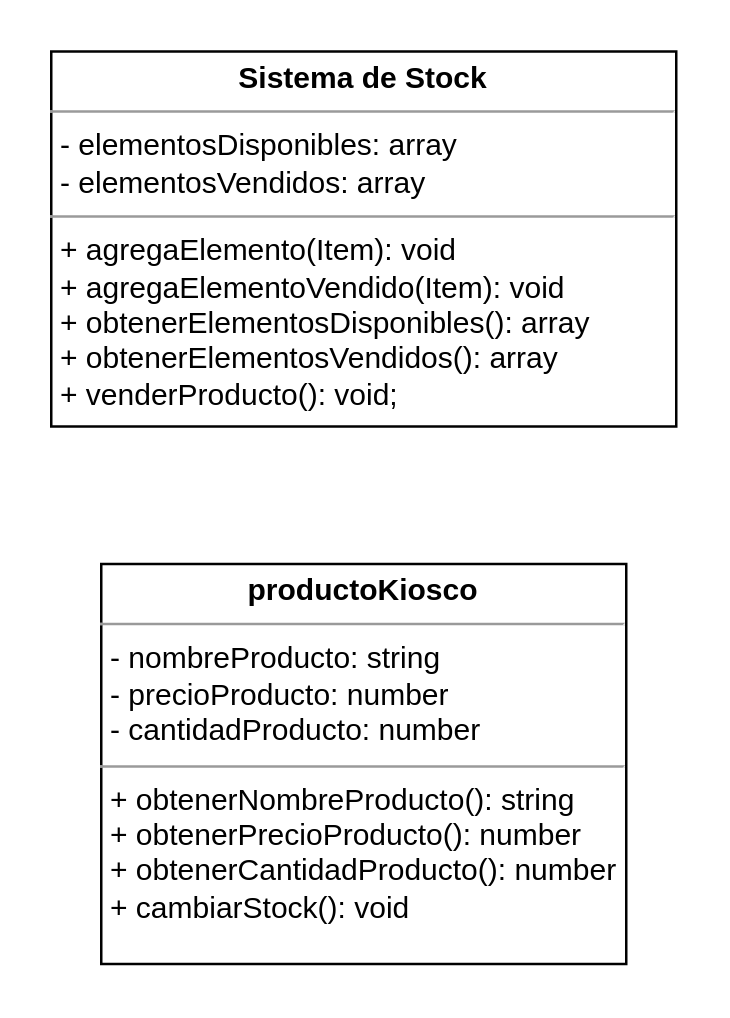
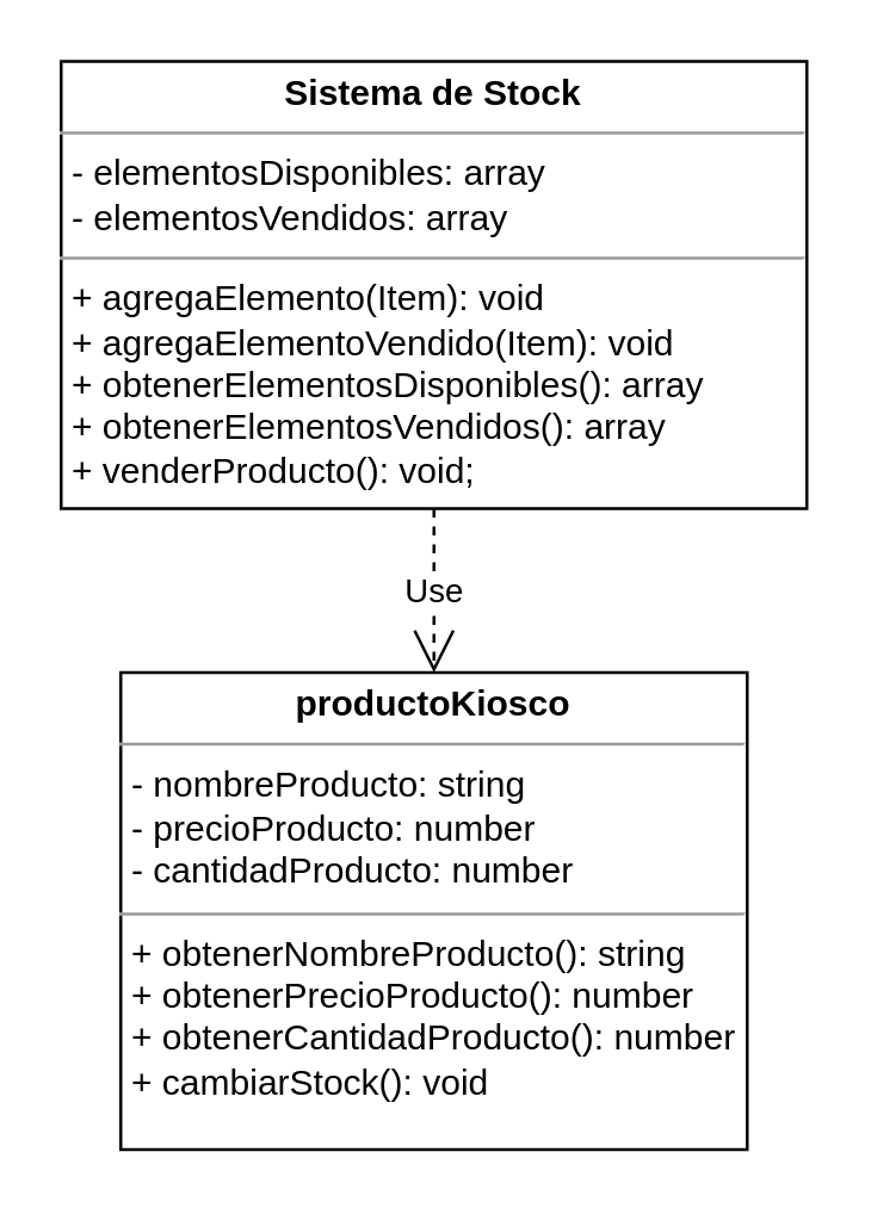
+ <mxCell id="4" value="Use" style="endArrow=open;endSize=12;dashed=1;html=1;entryX=0.5;entryY=0;entryDx=0;entryDy=0;exitX=0.5;exitY=1;exitDx=0;exitDy=0;" parent="1" source="2" target="3" edge="1"><mxGeometry width="160" relative="1" as="geometry"><mxPoint x="30" y="195" as="sourcePoint" /><mxPoint x="500" y="115" as="targetPoint" /></mxGeometry></mxCell>
